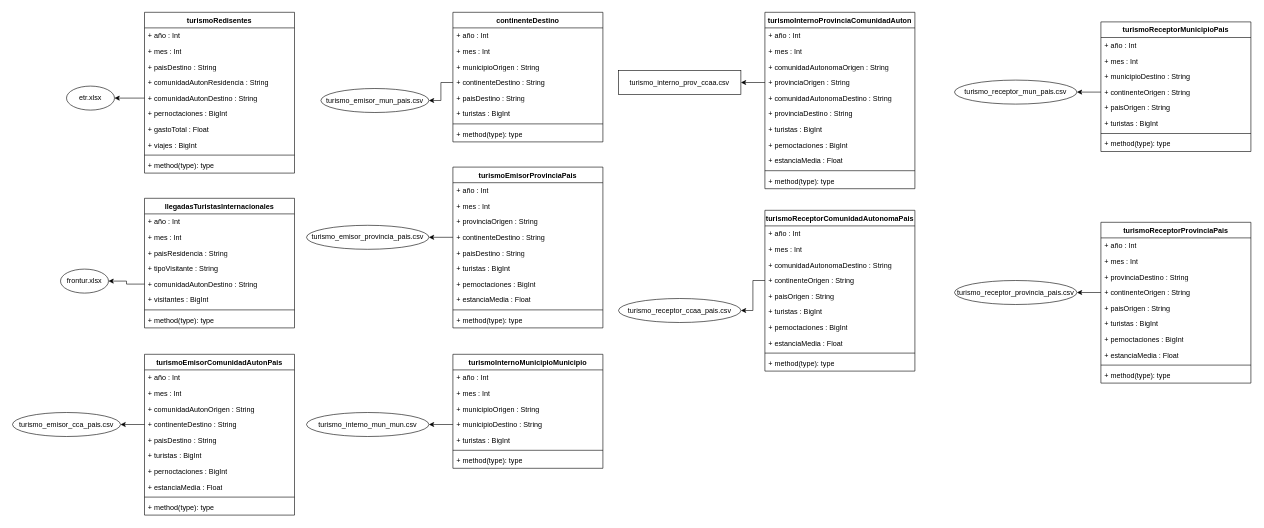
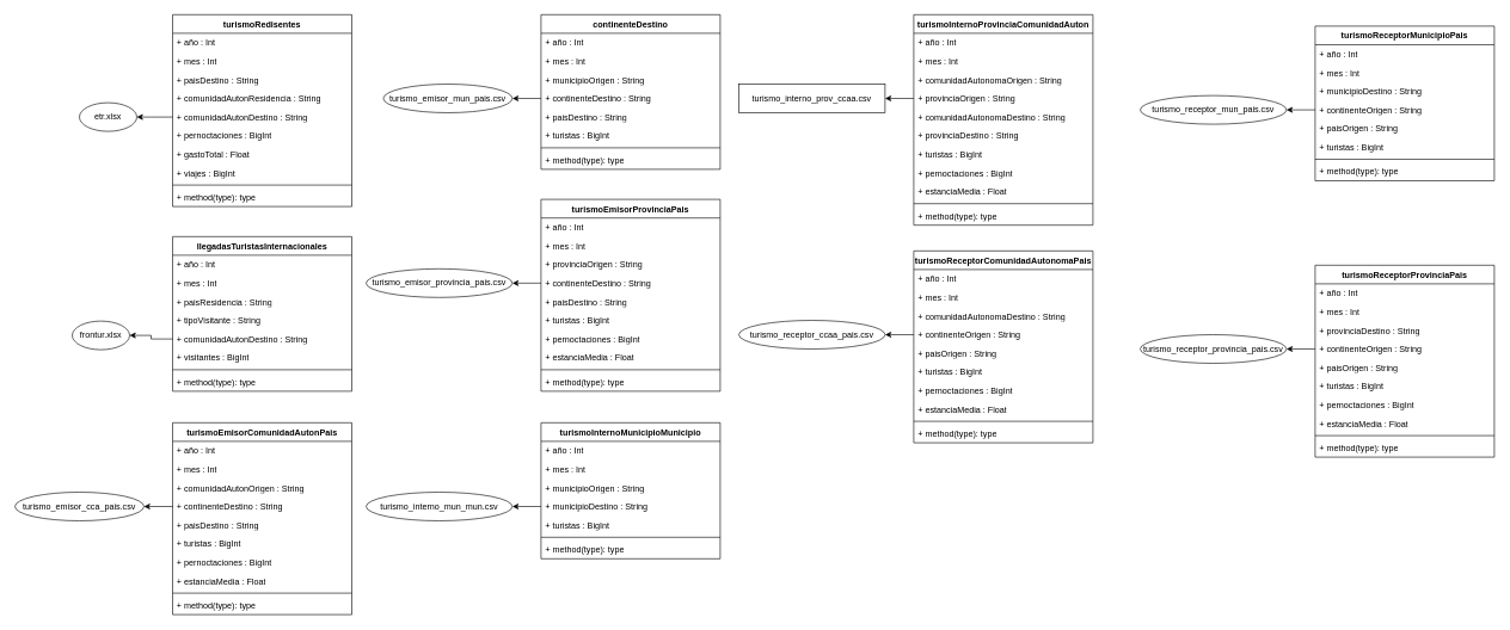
- <mxCell id="48" value="turismo_emisor_mun_pais.csv" style="ellipse;whiteSpace=wrap;html=1;" parent="1" vertex="1"><mxGeometry x="534" y="147" width="180" height="40" as="geometry" /></mxCell>
+ <mxCell id="48" value="turismo_emisor_mun_pais.csv" style="ellipse;whiteSpace=wrap;html=1;" parent="1" vertex="1"><mxGeometry x="534" y="117" width="180" height="40" as="geometry" /></mxCell>
- <mxCell id="98" value="turismo_receptor_ccaa_pais&lt;span style=&quot;background-color: transparent; color: light-dark(rgb(0, 0, 0), rgb(255, 255, 255));&quot;&gt;.csv&lt;/span&gt;" style="ellipse;whiteSpace=wrap;html=1;" vertex="1" parent="1"><mxGeometry x="1030" y="497" width="204" height="40" as="geometry" /></mxCell>
+ <mxCell id="98" value="turismo_receptor_ccaa_pais&lt;span style=&quot;background-color: transparent; color: light-dark(rgb(0, 0, 0), rgb(255, 255, 255));&quot;&gt;.csv&lt;/span&gt;" style="ellipse;whiteSpace=wrap;html=1;" vertex="1" parent="1"><mxGeometry x="1030" y="447" width="204" height="40" as="geometry" /></mxCell>
